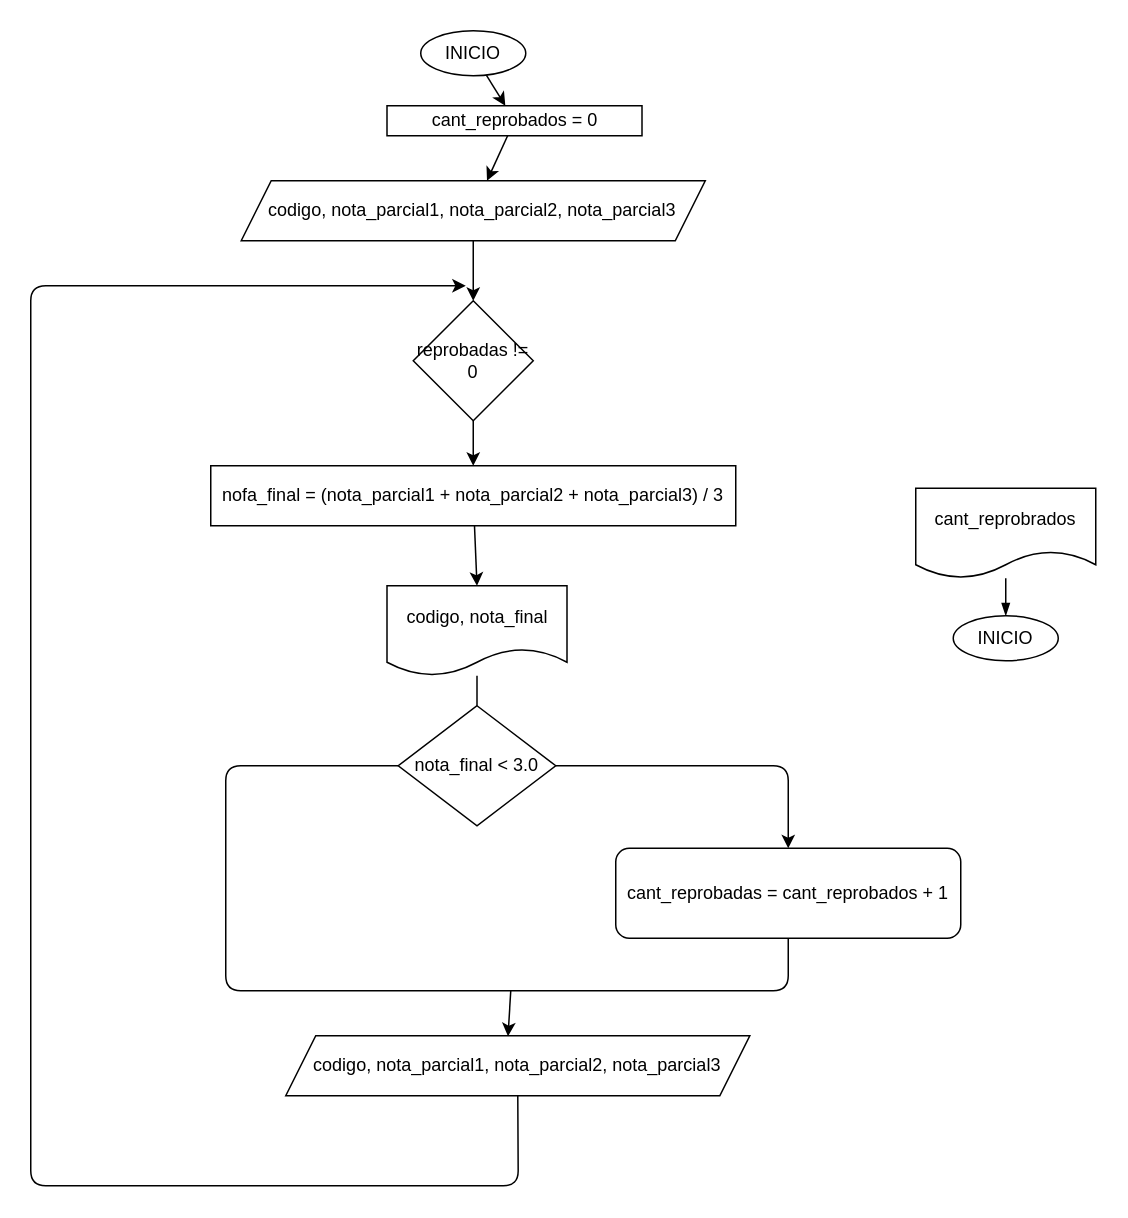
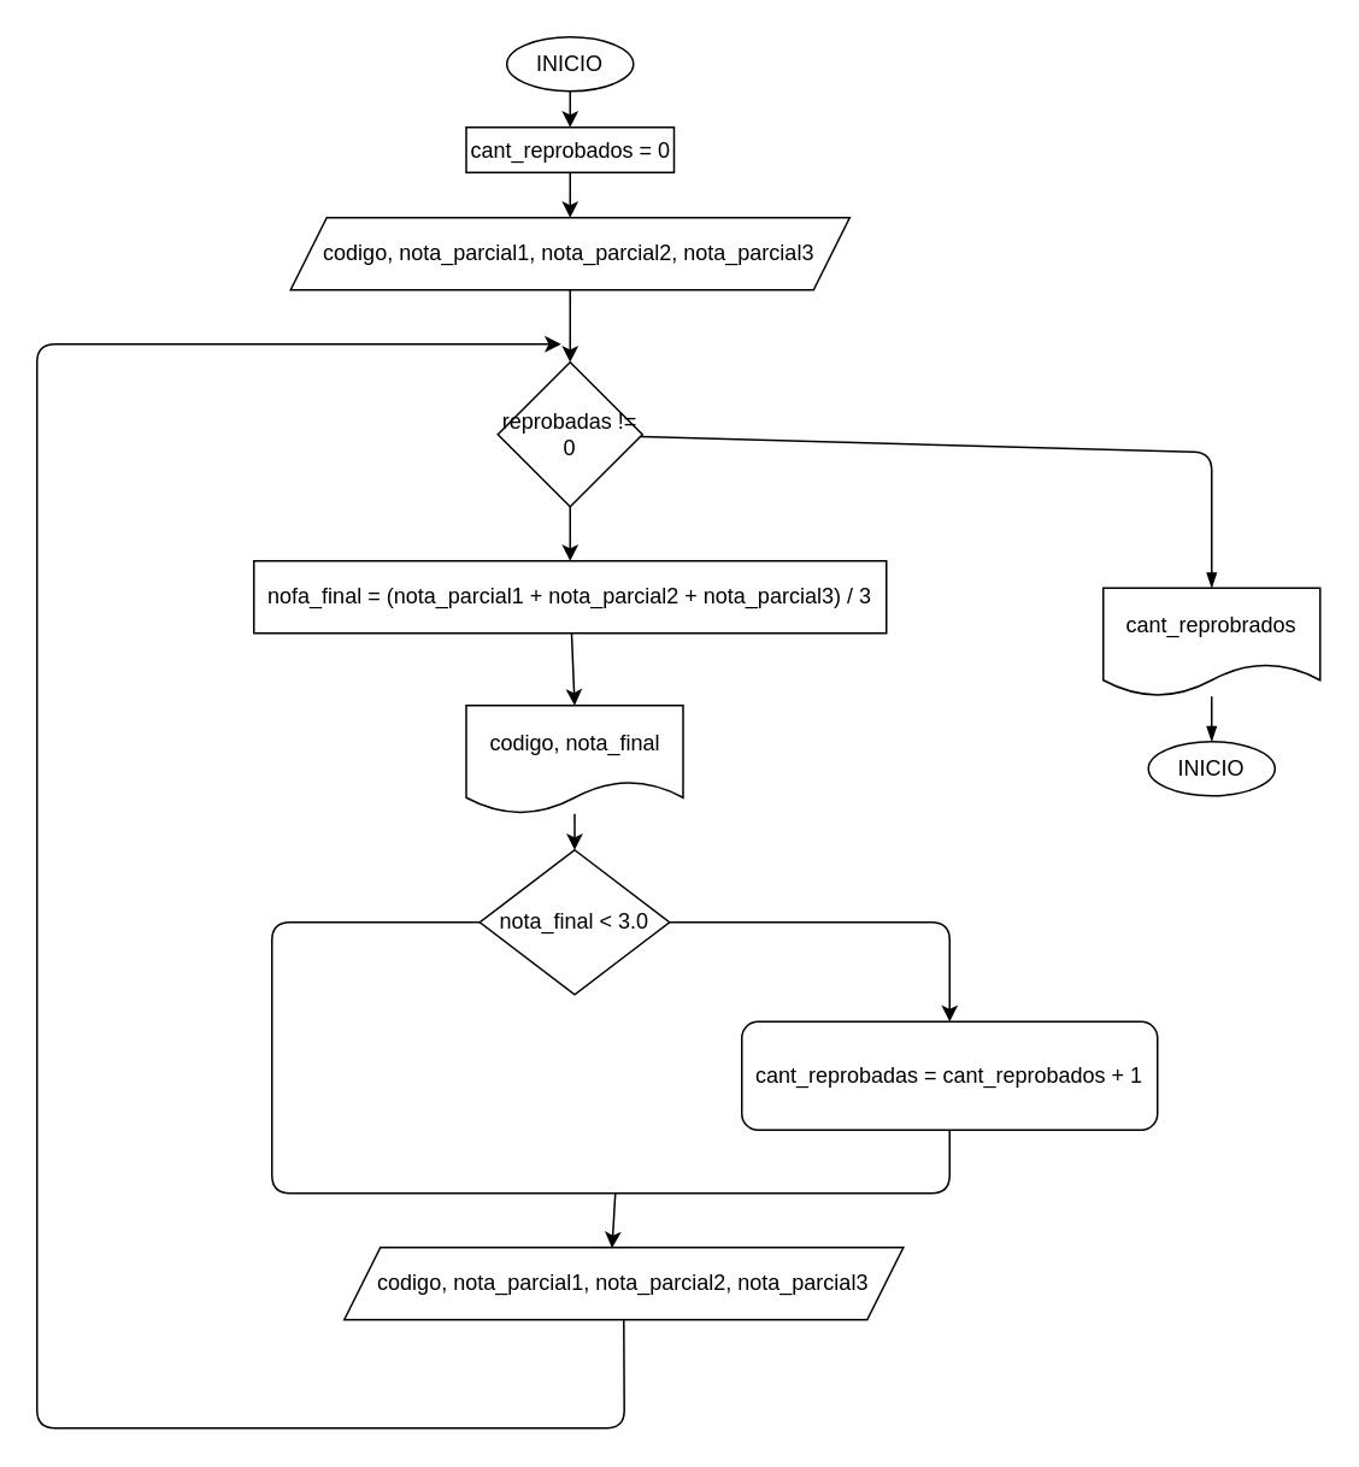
- <mxCell id="5" value="cant_reprobados = 0" style="whiteSpace=wrap;html=1;" vertex="1" parent="1"><mxGeometry x="257.5" y="70" width="170" height="20" as="geometry" /></mxCell>
+ <mxCell id="5" value="cant_reprobados = 0" style="whiteSpace=wrap;html=1;" vertex="1" parent="1"><mxGeometry x="257.5" y="70" width="115" height="25" as="geometry" /></mxCell>
+ <mxCell id="9" style="edgeStyle=none;html=1;entryX=0.5;entryY=0;entryDx=0;entryDy=0;endArrow=blockThin;endFill=1;" edge="1" parent="1" source="10" target="23"><mxGeometry relative="1" as="geometry"><Array as="points"><mxPoint x="670" y="250" /></Array></mxGeometry></mxCell>
- <mxCell id="13" value="" style="edgeStyle=none;html=1;endArrow=none;" edge="1" parent="1" source="14" target="17"><mxGeometry relative="1" as="geometry" /></mxCell>
+ <mxCell id="13" value="" style="edgeStyle=none;html=1;" edge="1" parent="1" source="14" target="17"><mxGeometry relative="1" as="geometry" /></mxCell>
